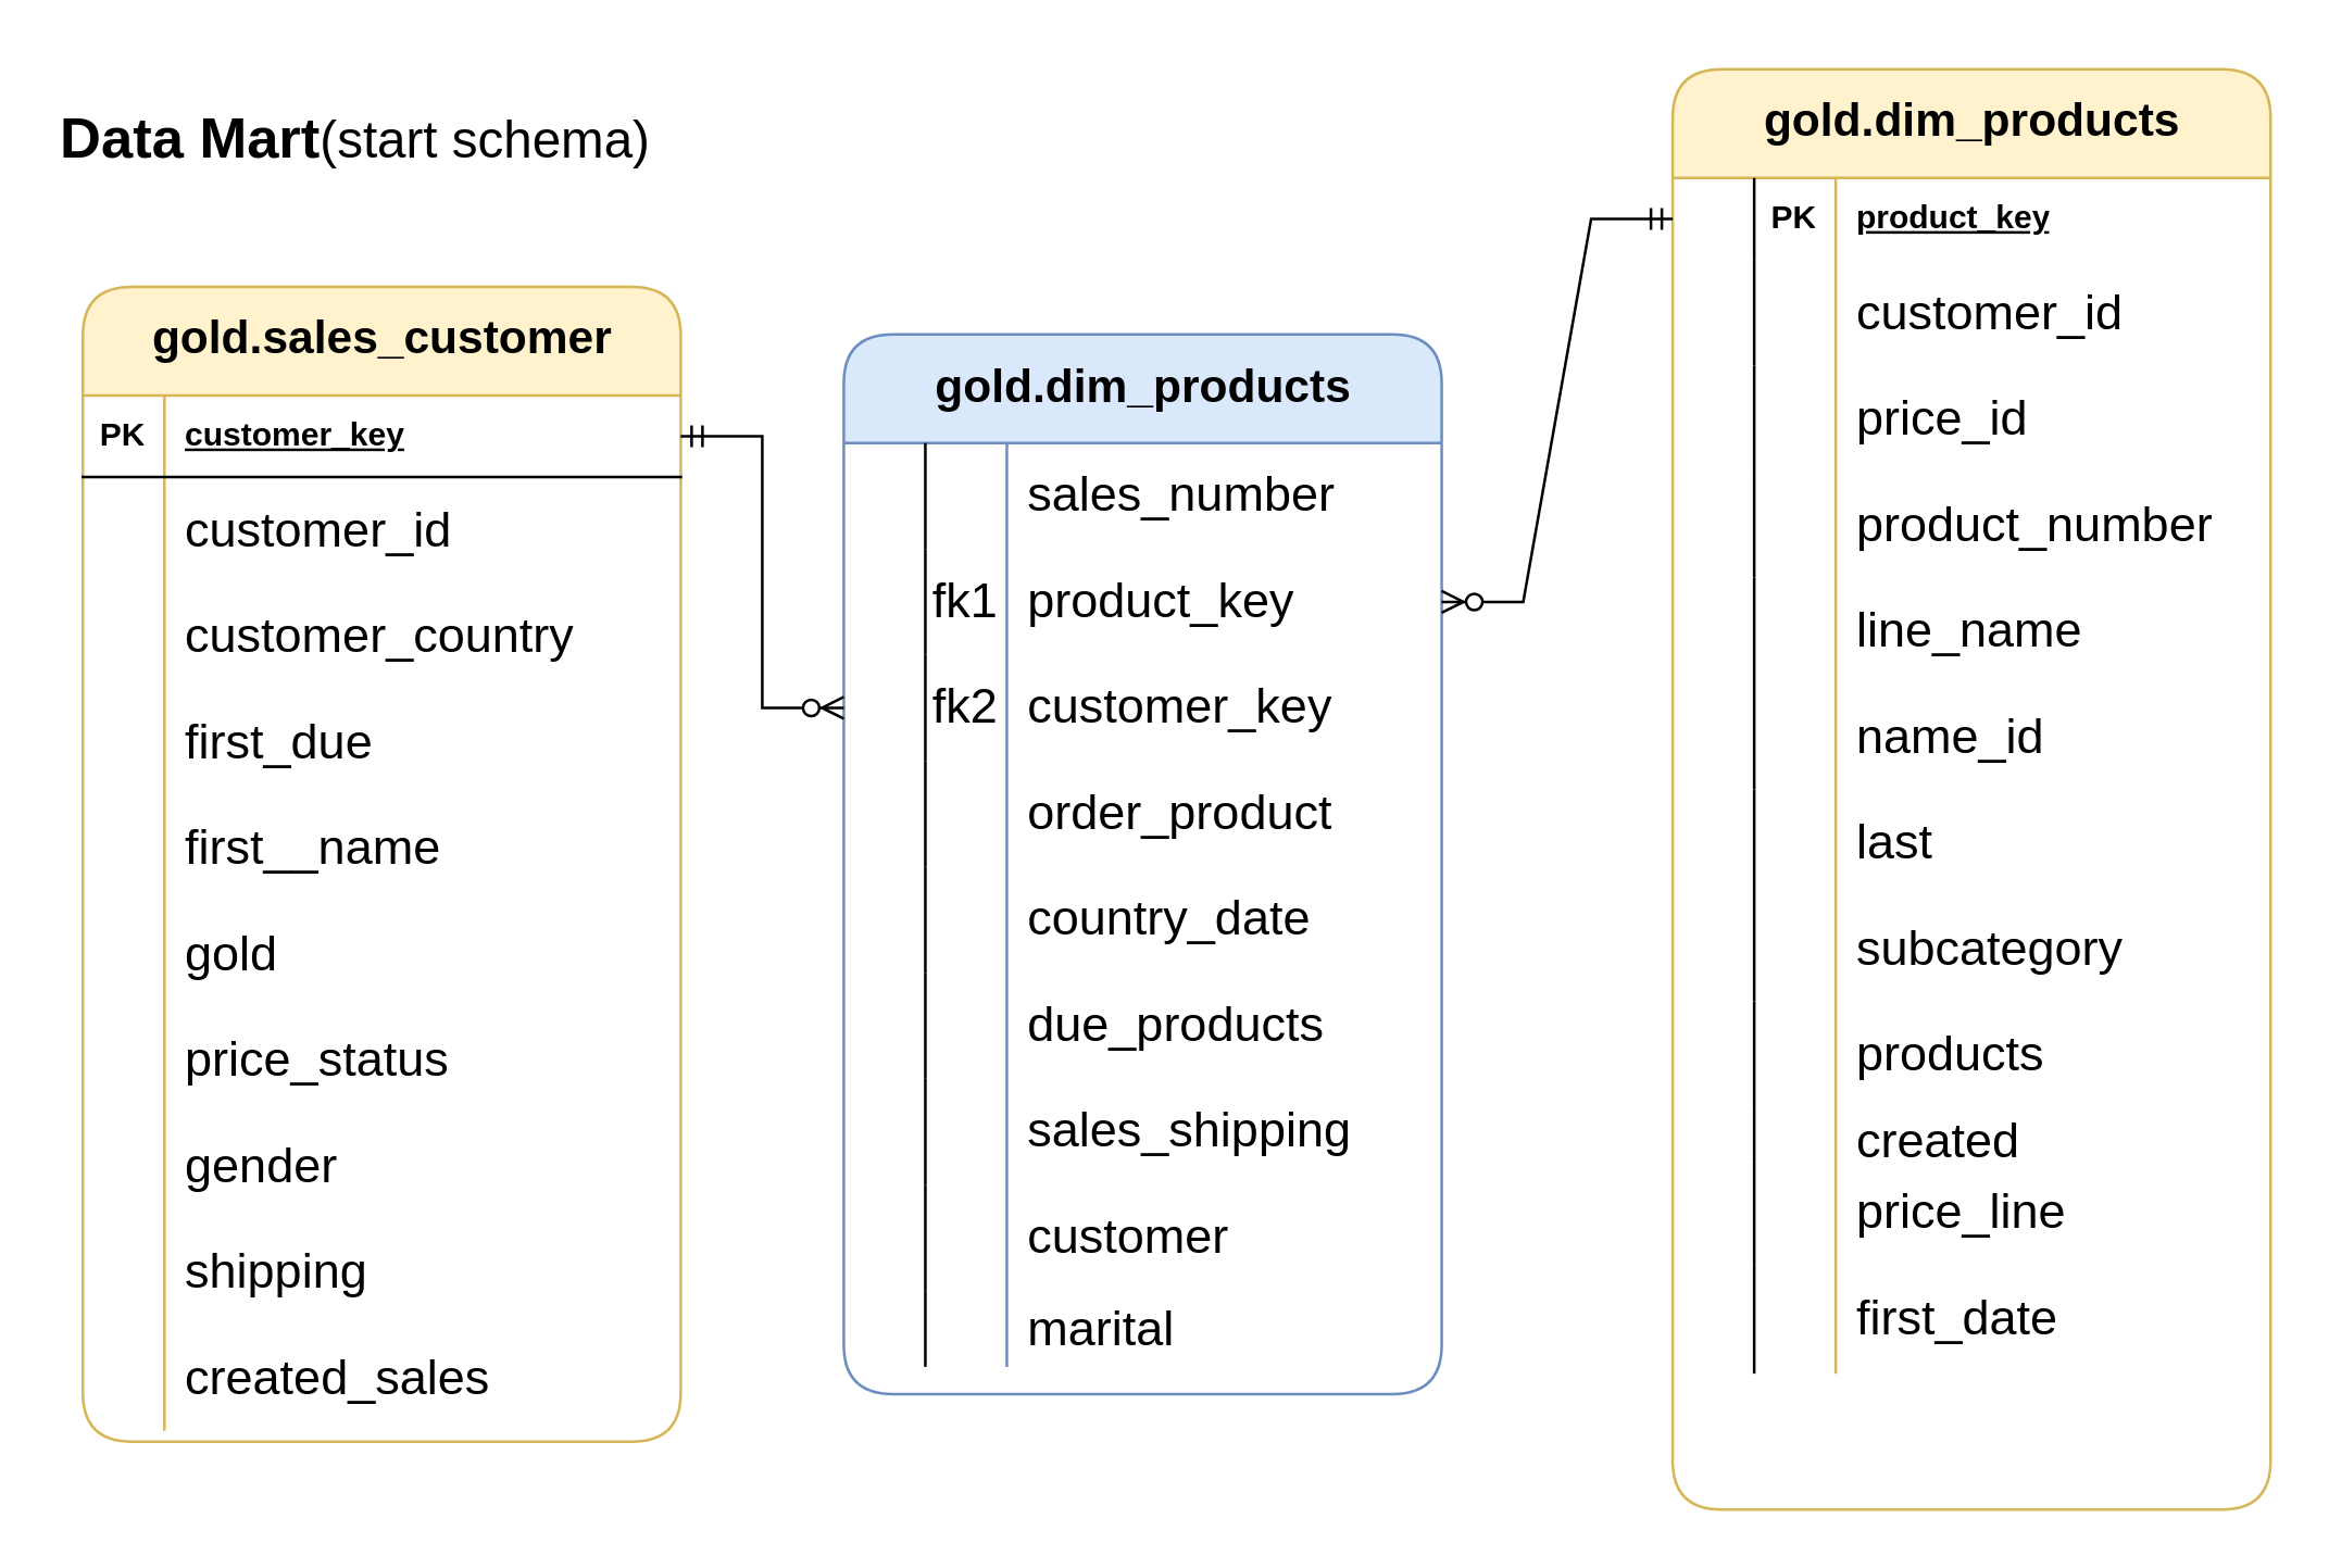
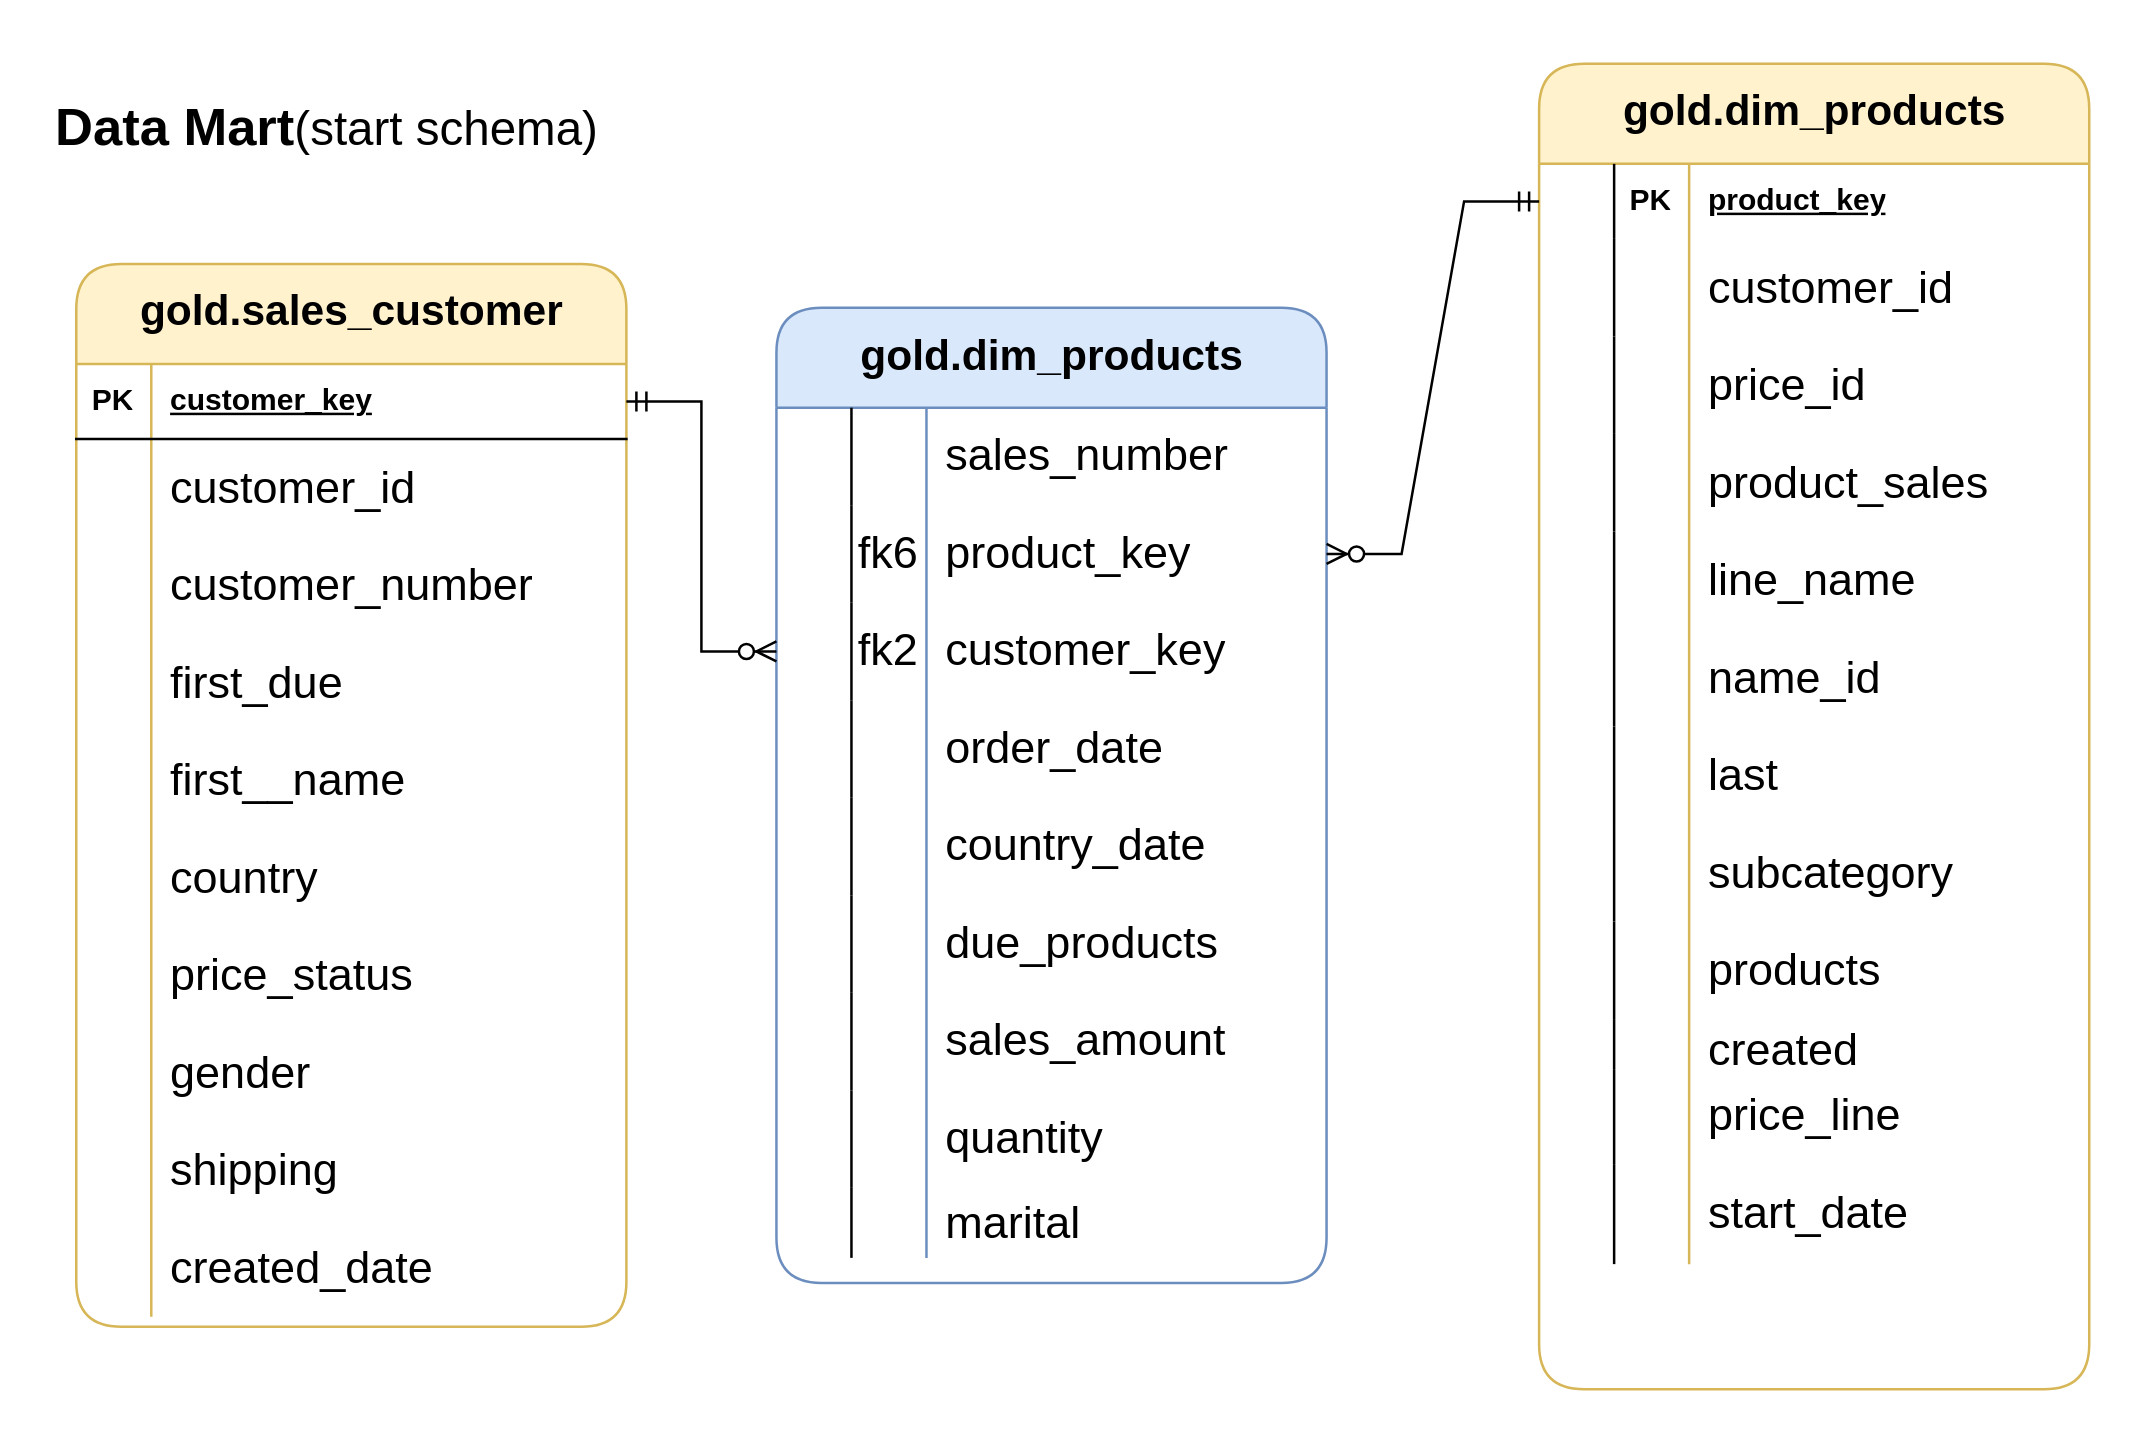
- <mxCell id="46" value="product_number" style="shape=partialRectangle;connectable=0;fillColor=none;top=0;left=0;bottom=0;right=0;align=left;spacingLeft=6;overflow=hidden;whiteSpace=wrap;html=1;fontSize=18;" vertex="1" parent="44"><mxGeometry x="60" width="160" height="39" as="geometry"><mxRectangle width="160" height="39" as="alternateBounds" /></mxGeometry></mxCell>
+ <mxCell id="46" value="product_sales" style="shape=partialRectangle;connectable=0;fillColor=none;top=0;left=0;bottom=0;right=0;align=left;spacingLeft=6;overflow=hidden;whiteSpace=wrap;html=1;fontSize=18;" vertex="1" parent="44"><mxGeometry x="60" width="160" height="39" as="geometry"><mxRectangle width="160" height="39" as="alternateBounds" /></mxGeometry></mxCell>
- <mxCell id="76" value="fk1" style="shape=partialRectangle;connectable=0;fillColor=none;top=0;left=0;bottom=0;right=0;editable=1;overflow=hidden;whiteSpace=wrap;html=1;fontSize=18;" vertex="1" parent="75"><mxGeometry x="30" width="30" height="39" as="geometry"><mxRectangle width="30" height="39" as="alternateBounds" /></mxGeometry></mxCell>
+ <mxCell id="76" value="fk6" style="shape=partialRectangle;connectable=0;fillColor=none;top=0;left=0;bottom=0;right=0;editable=1;overflow=hidden;whiteSpace=wrap;html=1;fontSize=18;" vertex="1" parent="75"><mxGeometry x="30" width="30" height="39" as="geometry"><mxRectangle width="30" height="39" as="alternateBounds" /></mxGeometry></mxCell>
- <mxCell id="12" value="customer_country" style="shape=partialRectangle;connectable=0;fillColor=none;top=0;left=0;bottom=0;right=0;align=left;spacingLeft=6;overflow=hidden;whiteSpace=wrap;html=1;fontSize=18;" vertex="1" parent="10"><mxGeometry x="30" width="190" height="39" as="geometry"><mxRectangle width="190" height="39" as="alternateBounds" /></mxGeometry></mxCell>
+ <mxCell id="12" value="customer_number" style="shape=partialRectangle;connectable=0;fillColor=none;top=0;left=0;bottom=0;right=0;align=left;spacingLeft=6;overflow=hidden;whiteSpace=wrap;html=1;fontSize=18;" vertex="1" parent="10"><mxGeometry x="30" width="190" height="39" as="geometry"><mxRectangle width="190" height="39" as="alternateBounds" /></mxGeometry></mxCell>
- <mxCell id="83" value="order_product" style="shape=partialRectangle;connectable=0;fillColor=none;top=0;left=0;bottom=0;right=0;align=left;spacingLeft=6;overflow=hidden;whiteSpace=wrap;html=1;fontSize=18;" vertex="1" parent="81"><mxGeometry x="60" width="160" height="39" as="geometry"><mxRectangle width="160" height="39" as="alternateBounds" /></mxGeometry></mxCell>
+ <mxCell id="83" value="order_date" style="shape=partialRectangle;connectable=0;fillColor=none;top=0;left=0;bottom=0;right=0;align=left;spacingLeft=6;overflow=hidden;whiteSpace=wrap;html=1;fontSize=18;" vertex="1" parent="81"><mxGeometry x="60" width="160" height="39" as="geometry"><mxRectangle width="160" height="39" as="alternateBounds" /></mxGeometry></mxCell>
- <mxCell id="21" value="gold" style="shape=partialRectangle;connectable=0;fillColor=none;top=0;left=0;bottom=0;right=0;align=left;spacingLeft=6;overflow=hidden;whiteSpace=wrap;html=1;fontSize=18;" vertex="1" parent="19"><mxGeometry x="30" width="190" height="39" as="geometry"><mxRectangle width="190" height="39" as="alternateBounds" /></mxGeometry></mxCell>
+ <mxCell id="21" value="country" style="shape=partialRectangle;connectable=0;fillColor=none;top=0;left=0;bottom=0;right=0;align=left;spacingLeft=6;overflow=hidden;whiteSpace=wrap;html=1;fontSize=18;" vertex="1" parent="19"><mxGeometry x="30" width="190" height="39" as="geometry"><mxRectangle width="190" height="39" as="alternateBounds" /></mxGeometry></mxCell>
- <mxCell id="92" value="sales_shipping" style="shape=partialRectangle;connectable=0;fillColor=none;top=0;left=0;bottom=0;right=0;align=left;spacingLeft=6;overflow=hidden;whiteSpace=wrap;html=1;fontSize=18;" vertex="1" parent="90"><mxGeometry x="60" width="160" height="39" as="geometry"><mxRectangle width="160" height="39" as="alternateBounds" /></mxGeometry></mxCell>
+ <mxCell id="92" value="sales_amount" style="shape=partialRectangle;connectable=0;fillColor=none;top=0;left=0;bottom=0;right=0;align=left;spacingLeft=6;overflow=hidden;whiteSpace=wrap;html=1;fontSize=18;" vertex="1" parent="90"><mxGeometry x="60" width="160" height="39" as="geometry"><mxRectangle width="160" height="39" as="alternateBounds" /></mxGeometry></mxCell>
- <mxCell id="95" value="customer" style="shape=partialRectangle;connectable=0;fillColor=none;top=0;left=0;bottom=0;right=0;align=left;spacingLeft=6;overflow=hidden;whiteSpace=wrap;html=1;fontSize=18;" vertex="1" parent="93"><mxGeometry x="60" width="160" height="39" as="geometry"><mxRectangle width="160" height="39" as="alternateBounds" /></mxGeometry></mxCell>
+ <mxCell id="95" value="quantity" style="shape=partialRectangle;connectable=0;fillColor=none;top=0;left=0;bottom=0;right=0;align=left;spacingLeft=6;overflow=hidden;whiteSpace=wrap;html=1;fontSize=18;" vertex="1" parent="93"><mxGeometry x="60" width="160" height="39" as="geometry"><mxRectangle width="160" height="39" as="alternateBounds" /></mxGeometry></mxCell>
- <mxCell id="70" value="first_date" style="shape=partialRectangle;connectable=0;fillColor=none;top=0;left=0;bottom=0;right=0;align=left;spacingLeft=6;overflow=hidden;whiteSpace=wrap;html=1;fontSize=18;" vertex="1" parent="68"><mxGeometry x="60" width="160" height="40" as="geometry"><mxRectangle width="160" height="40" as="alternateBounds" /></mxGeometry></mxCell>
+ <mxCell id="70" value="start_date" style="shape=partialRectangle;connectable=0;fillColor=none;top=0;left=0;bottom=0;right=0;align=left;spacingLeft=6;overflow=hidden;whiteSpace=wrap;html=1;fontSize=18;" vertex="1" parent="68"><mxGeometry x="60" width="160" height="40" as="geometry"><mxRectangle width="160" height="40" as="alternateBounds" /></mxGeometry></mxCell>
- <mxCell id="33" value="created_sales" style="shape=partialRectangle;connectable=0;fillColor=none;top=0;left=0;bottom=0;right=0;align=left;spacingLeft=6;overflow=hidden;whiteSpace=wrap;html=1;fontSize=18;" vertex="1" parent="31"><mxGeometry x="30" width="190" height="39" as="geometry"><mxRectangle width="190" height="39" as="alternateBounds" /></mxGeometry></mxCell>
+ <mxCell id="33" value="created_date" style="shape=partialRectangle;connectable=0;fillColor=none;top=0;left=0;bottom=0;right=0;align=left;spacingLeft=6;overflow=hidden;whiteSpace=wrap;html=1;fontSize=18;" vertex="1" parent="31"><mxGeometry x="30" width="190" height="39" as="geometry"><mxRectangle width="190" height="39" as="alternateBounds" /></mxGeometry></mxCell>
